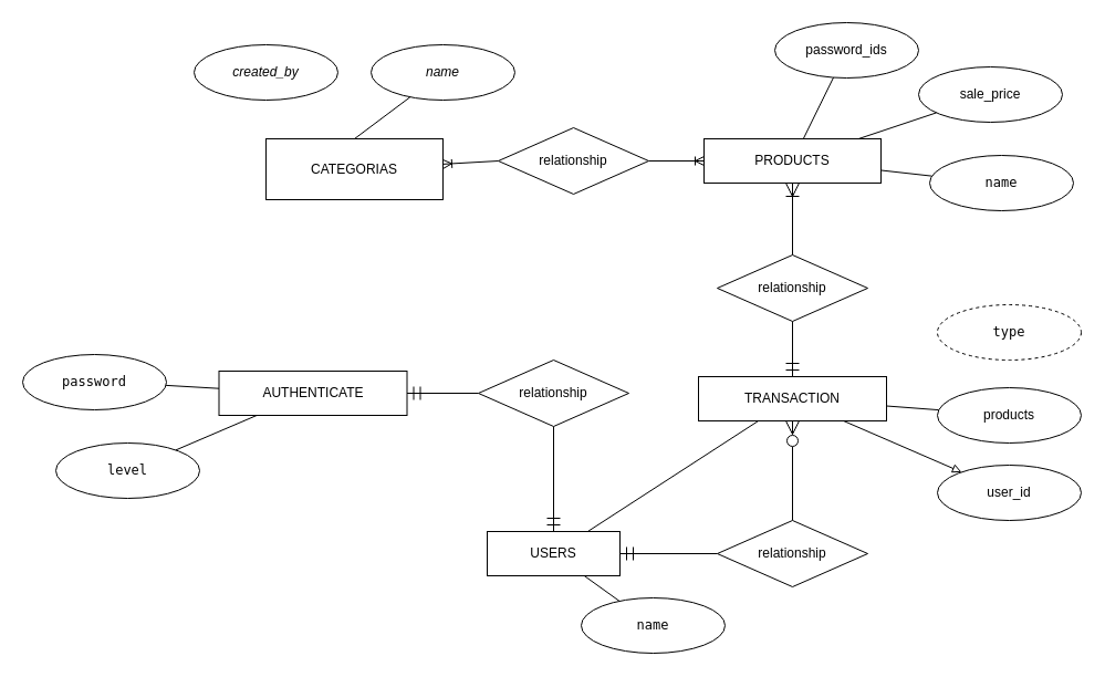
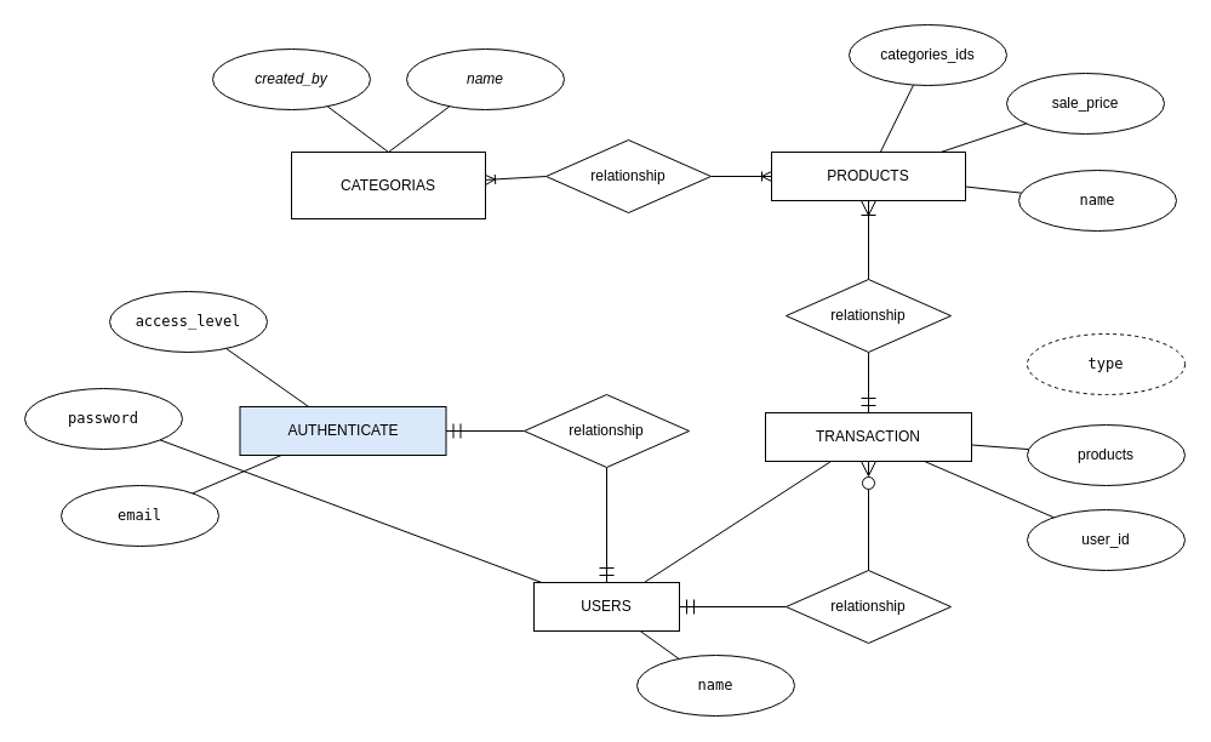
- <mxCell id="34" value="password_ids" style="ellipse;whiteSpace=wrap;html=1;rounded=0;" parent="1" vertex="1"><mxGeometry x="700" y="20" width="130" height="50" as="geometry" /></mxCell>
+ <mxCell id="34" value="categories_ids" style="ellipse;whiteSpace=wrap;html=1;rounded=0;" parent="1" vertex="1"><mxGeometry x="700" y="20" width="130" height="50" as="geometry" /></mxCell>
+ <mxCell id="39" style="rounded=0;orthogonalLoop=1;jettySize=auto;html=1;fontSize=10;endArrow=none;endFill=0;entryX=0.5;entryY=0;entryDx=0;entryDy=0;" edge="1" parent="1" source="40" target="36"><mxGeometry relative="1" as="geometry" /></mxCell>
+ <mxCell id="5" value="&lt;div style=&quot;text-align: left;&quot;&gt;&lt;pre dir=&quot;ltr&quot; id=&quot;tw-target-text&quot; data-placeholder=&quot;Tradução&quot; class=&quot;tw-data-text tw-text-large tw-ta&quot;&gt;access_level&lt;/pre&gt;&lt;/div&gt;" style="ellipse;whiteSpace=wrap;html=1;rounded=0;" parent="1" vertex="1"><mxGeometry x="90" y="240" width="130" height="50" as="geometry" /></mxCell>
+ <mxCell id="4" style="rounded=0;orthogonalLoop=1;jettySize=auto;html=1;startArrow=none;startFill=0;endArrow=none;endFill=0;" parent="1" source="5" target="27" edge="1"><mxGeometry relative="1" as="geometry" /></mxCell>
- <mxCell id="32" style="edgeStyle=none;rounded=0;orthogonalLoop=1;jettySize=auto;html=1;startArrow=none;startFill=0;endArrow=none;endFill=0;" parent="1" source="31" target="27" edge="1"><mxGeometry relative="1" as="geometry"><mxPoint x="415" y="320" as="sourcePoint" /><mxPoint x="320" y="240" as="targetPoint" /></mxGeometry></mxCell>
+ <mxCell id="32" style="edgeStyle=none;rounded=0;orthogonalLoop=1;jettySize=auto;html=1;startArrow=none;startFill=0;endArrow=none;endFill=0;" parent="1" source="31" target="3" edge="1"><mxGeometry relative="1" as="geometry"><mxPoint x="415" y="320" as="sourcePoint" /><mxPoint x="320" y="240" as="targetPoint" /></mxGeometry></mxCell>
- <mxCell id="27" value="AUTHENTICATE" style="rounded=0;whiteSpace=wrap;html=1;" parent="1" vertex="1"><mxGeometry x="197.5" y="335" width="170" height="40" as="geometry" /></mxCell>
+ <mxCell id="27" value="AUTHENTICATE" style="rounded=0;whiteSpace=wrap;html=1;fillColor=#dae8fc;" parent="1" vertex="1"><mxGeometry x="197.5" y="335" width="170" height="40" as="geometry" /></mxCell>
- <mxCell id="26" style="rounded=0;orthogonalLoop=1;jettySize=auto;html=1;startArrow=none;startFill=0;endArrow=block;endFill=0;" parent="1" source="11" target="23" edge="1"><mxGeometry relative="1" as="geometry"><mxPoint x="786" y="430" as="targetPoint" /><mxPoint x="736" y="400" as="sourcePoint" /></mxGeometry></mxCell>
+ <mxCell id="26" style="rounded=0;orthogonalLoop=1;jettySize=auto;html=1;startArrow=none;startFill=0;endArrow=none;endFill=0;" parent="1" source="11" target="23" edge="1"><mxGeometry relative="1" as="geometry"><mxPoint x="786" y="430" as="targetPoint" /><mxPoint x="736" y="400" as="sourcePoint" /></mxGeometry></mxCell>
- <mxCell id="7" value="&lt;div style=&quot;text-align: left;&quot;&gt;&lt;pre dir=&quot;ltr&quot; id=&quot;tw-target-text&quot; data-placeholder=&quot;Tradução&quot; class=&quot;tw-data-text tw-text-large tw-ta&quot;&gt;level&lt;/pre&gt;&lt;/div&gt;" style="ellipse;whiteSpace=wrap;html=1;rounded=0;" parent="1" vertex="1"><mxGeometry x="50" y="400" width="130" height="50" as="geometry" /></mxCell>
+ <mxCell id="7" value="&lt;div style=&quot;text-align: left;&quot;&gt;&lt;pre dir=&quot;ltr&quot; id=&quot;tw-target-text&quot; data-placeholder=&quot;Tradução&quot; class=&quot;tw-data-text tw-text-large tw-ta&quot;&gt;email&lt;/pre&gt;&lt;/div&gt;" style="ellipse;whiteSpace=wrap;html=1;rounded=0;" parent="1" vertex="1"><mxGeometry x="50" y="400" width="130" height="50" as="geometry" /></mxCell>
